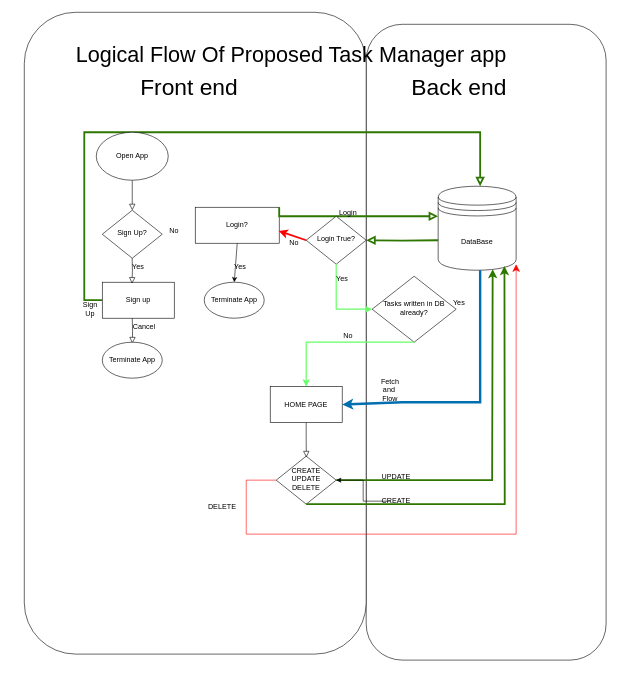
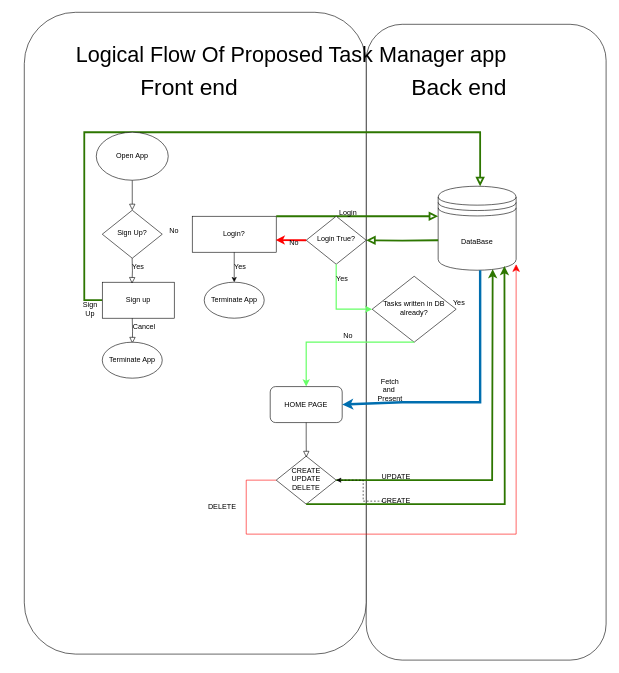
- <mxCell id="14" value="Login?" style="rounded=0;whiteSpace=wrap;html=1;" parent="1" vertex="1"><mxGeometry x="325" y="345" width="140" height="60" as="geometry" /></mxCell>
+ <mxCell id="14" value="Login?" style="rounded=0;whiteSpace=wrap;html=1;" parent="1" vertex="1"><mxGeometry x="320" y="360" width="140" height="60" as="geometry" /></mxCell>
- <mxCell id="38" value="Fetch and&amp;nbsp; Flow" style="text;html=1;strokeColor=none;fillColor=none;align=center;verticalAlign=middle;whiteSpace=wrap;rounded=0;" vertex="1" parent="1"><mxGeometry x="640" y="645" width="20" height="10" as="geometry" /></mxCell>
+ <mxCell id="38" value="Fetch and&amp;nbsp; Present" style="text;html=1;strokeColor=none;fillColor=none;align=center;verticalAlign=middle;whiteSpace=wrap;rounded=0;" vertex="1" parent="1"><mxGeometry x="640" y="645" width="20" height="10" as="geometry" /></mxCell>
- <mxCell id="34" value="HOME PAGE" style="rounded=0;whiteSpace=wrap;html=1;" parent="1" vertex="1"><mxGeometry x="450" y="644" width="120" height="60" as="geometry" /></mxCell>
+ <mxCell id="34" value="HOME PAGE" style="whiteSpace=wrap;html=1;rounded=1;" parent="1" vertex="1"><mxGeometry x="450" y="644" width="120" height="60" as="geometry" /></mxCell>
- <mxCell id="45" value="" style="edgeStyle=orthogonalEdgeStyle;rounded=0;orthogonalLoop=1;jettySize=auto;html=1;" edge="1" parent="1" source="46" target="39"><mxGeometry relative="1" as="geometry" /></mxCell>
+ <mxCell id="45" value="" style="edgeStyle=orthogonalEdgeStyle;rounded=0;orthogonalLoop=1;jettySize=auto;html=1;dashed=1;" edge="1" parent="1" source="46" target="39"><mxGeometry relative="1" as="geometry" /></mxCell>
